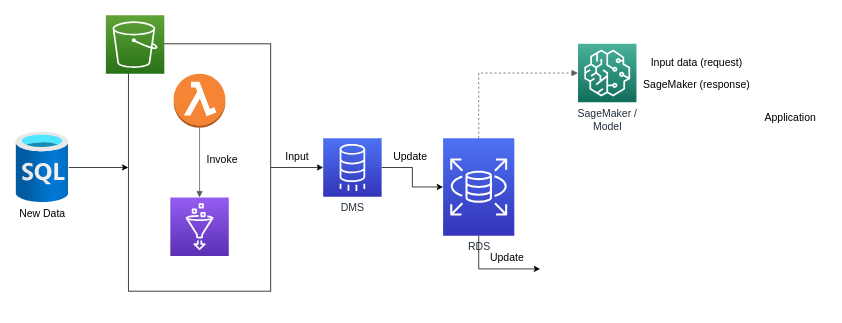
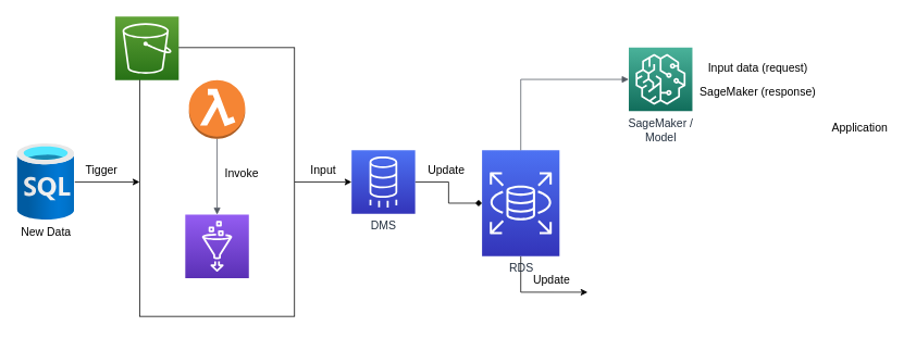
- <mxCell id="20" value="" style="edgeStyle=orthogonalEdgeStyle;html=1;endArrow=block;elbow=vertical;startArrow=none;endFill=1;strokeColor=#545B64;rounded=0;entryX=0;entryY=0.5;entryDx=0;entryDy=0;entryPerimeter=0;exitX=0.5;exitY=0;exitDx=0;exitDy=0;exitPerimeter=0;dashed=1;" edge="1" parent="1" source="10" target="18"><mxGeometry width="100" relative="1" as="geometry"><mxPoint x="620" y="148" as="sourcePoint" /><mxPoint x="720" y="148" as="targetPoint" /></mxGeometry></mxCell>
+ <mxCell id="20" value="" style="edgeStyle=orthogonalEdgeStyle;html=1;endArrow=block;elbow=vertical;startArrow=none;endFill=1;strokeColor=#545B64;rounded=0;entryX=0;entryY=0.5;entryDx=0;entryDy=0;entryPerimeter=0;exitX=0.5;exitY=0;exitDx=0;exitDy=0;exitPerimeter=0;" edge="1" parent="1" source="10" target="18"><mxGeometry width="100" relative="1" as="geometry"><mxPoint x="620" y="148" as="sourcePoint" /><mxPoint x="720" y="148" as="targetPoint" /></mxGeometry></mxCell>
+ <mxCell id="14" value="Tigger" style="text;html=1;align=center;verticalAlign=middle;resizable=0;points=[];autosize=1;strokeColor=none;fillColor=none;fontSize=14;" vertex="1" parent="1"><mxGeometry x="93" y="193" width="60" height="30" as="geometry" /></mxCell>
- <mxCell id="5" value="" style="edgeStyle=orthogonalEdgeStyle;rounded=0;orthogonalLoop=1;jettySize=auto;html=1;" edge="1" parent="1" source="6" target="10"><mxGeometry relative="1" as="geometry" /></mxCell>
+ <mxCell id="5" value="" style="edgeStyle=orthogonalEdgeStyle;rounded=0;orthogonalLoop=1;jettySize=auto;html=1;endArrow=diamond;" edge="1" parent="1" source="6" target="10"><mxGeometry relative="1" as="geometry" /></mxCell>
